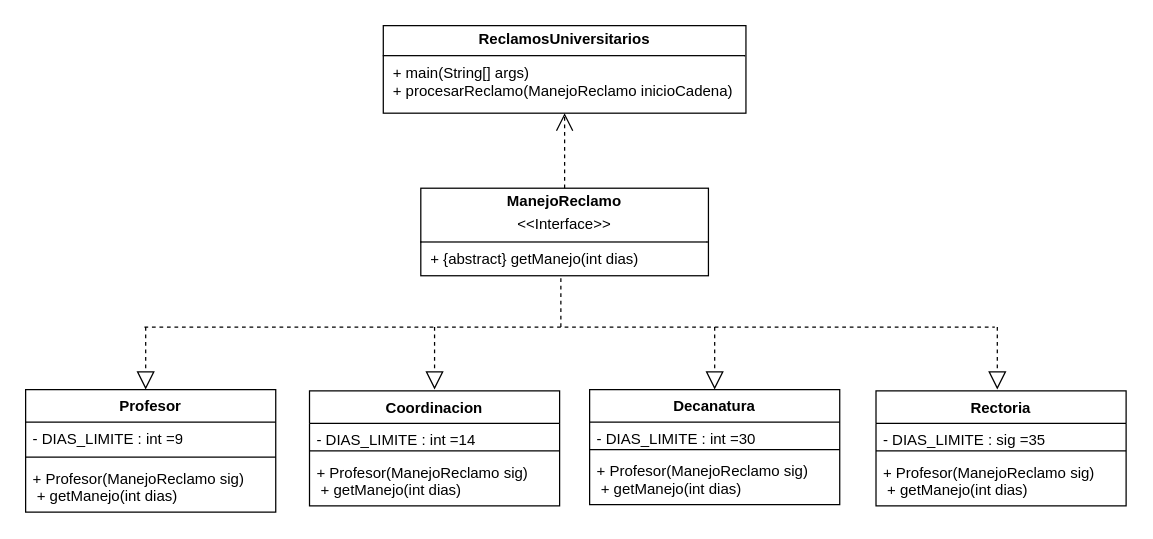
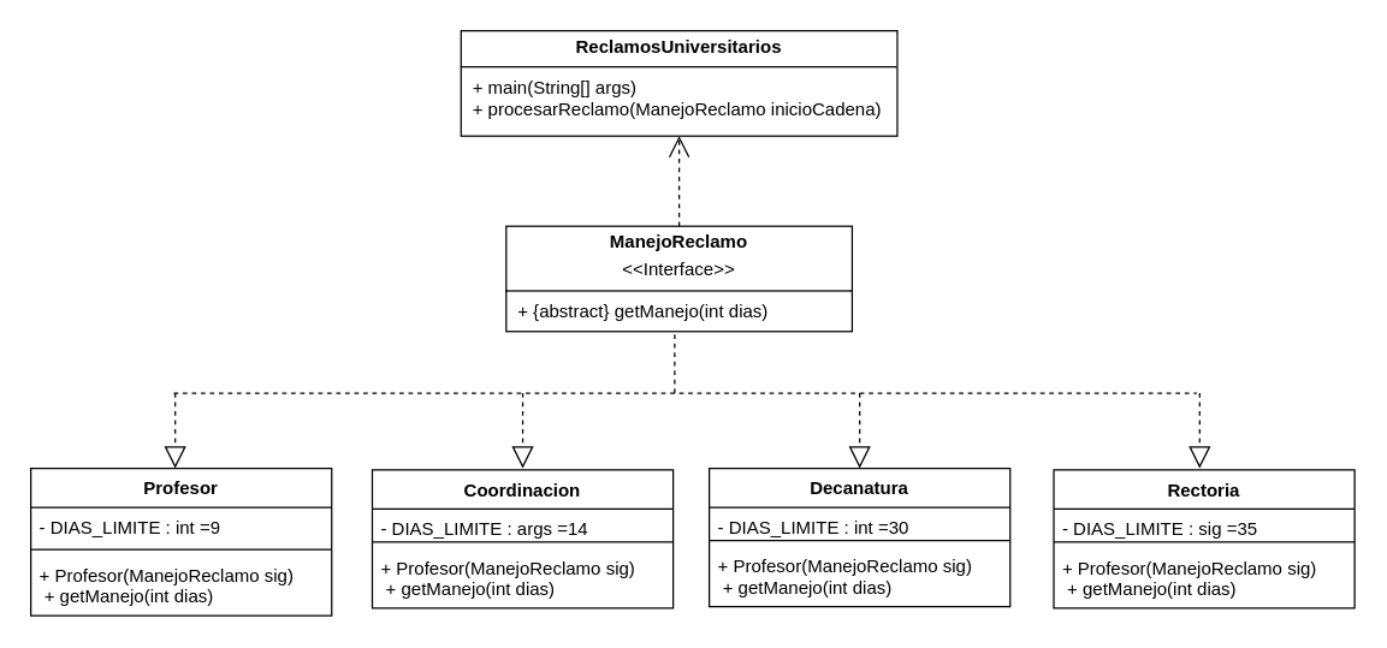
- <mxCell id="7" value="- DIAS_LIMITE : int =14" style="text;strokeColor=none;fillColor=none;align=left;verticalAlign=top;spacingLeft=4;spacingRight=4;overflow=hidden;rotatable=0;points=[[0,0.5],[1,0.5]];portConstraint=eastwest;whiteSpace=wrap;html=1;" vertex="1" parent="6"><mxGeometry y="26" width="200" height="18" as="geometry" /></mxCell>
+ <mxCell id="7" value="- DIAS_LIMITE : args =14" style="text;strokeColor=none;fillColor=none;align=left;verticalAlign=top;spacingLeft=4;spacingRight=4;overflow=hidden;rotatable=0;points=[[0,0.5],[1,0.5]];portConstraint=eastwest;whiteSpace=wrap;html=1;" vertex="1" parent="6"><mxGeometry y="26" width="200" height="18" as="geometry" /></mxCell>
